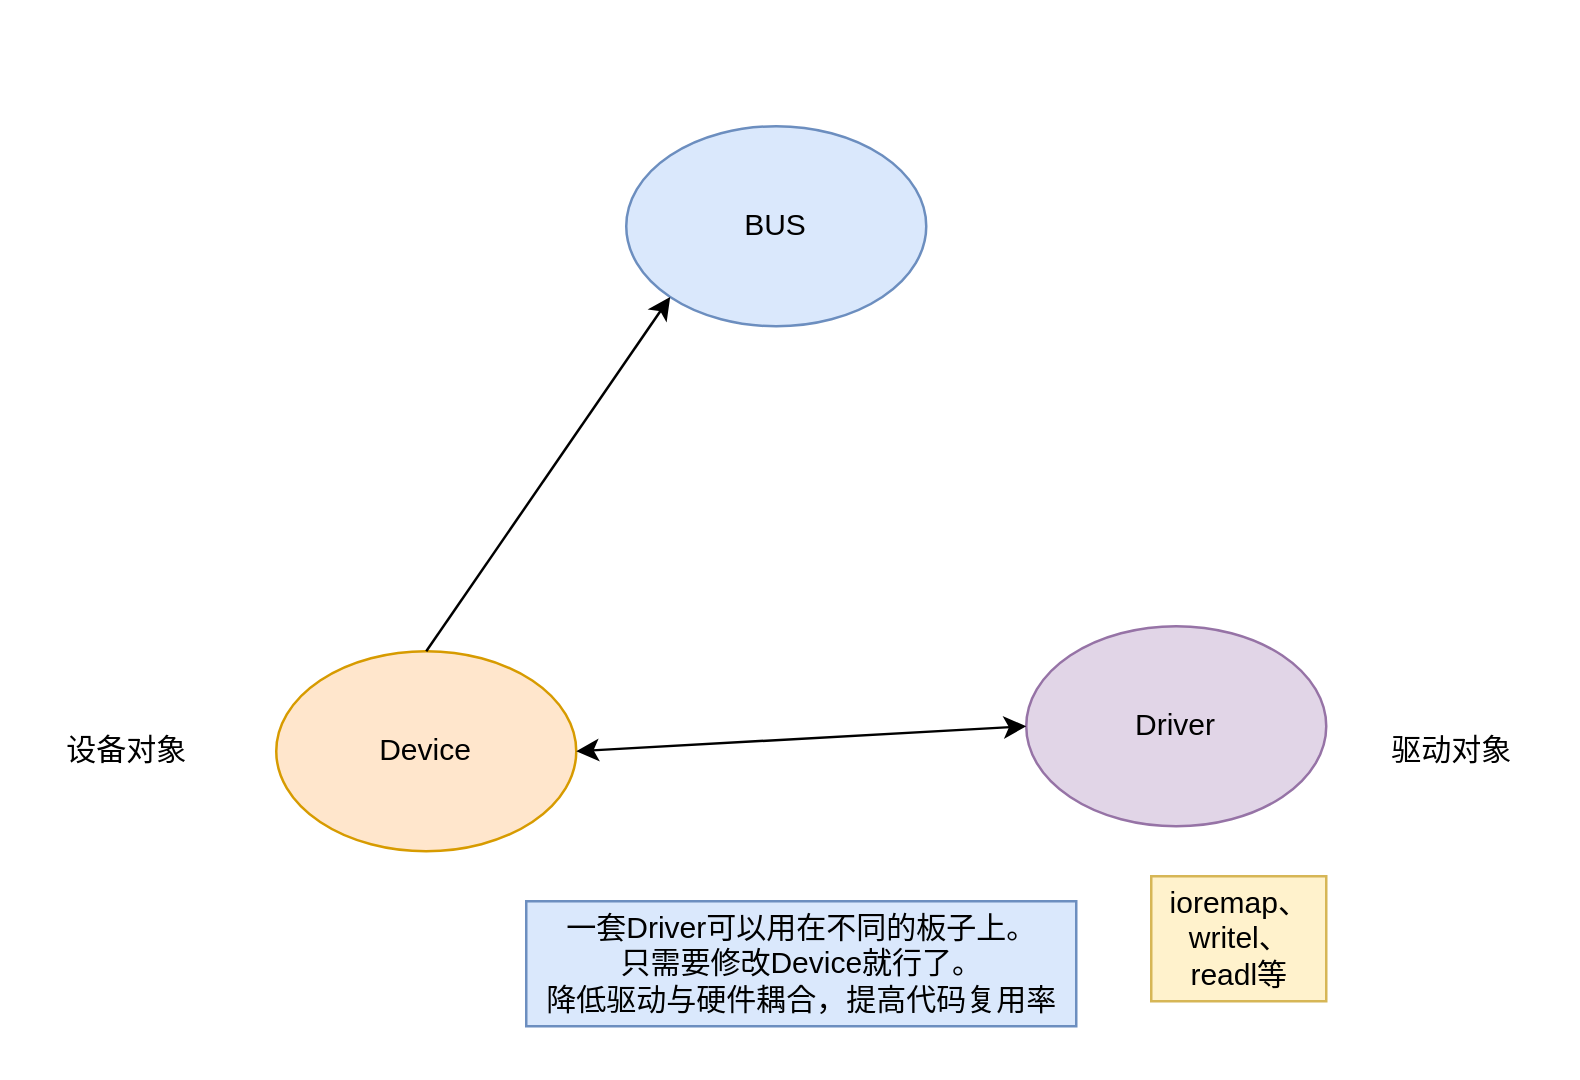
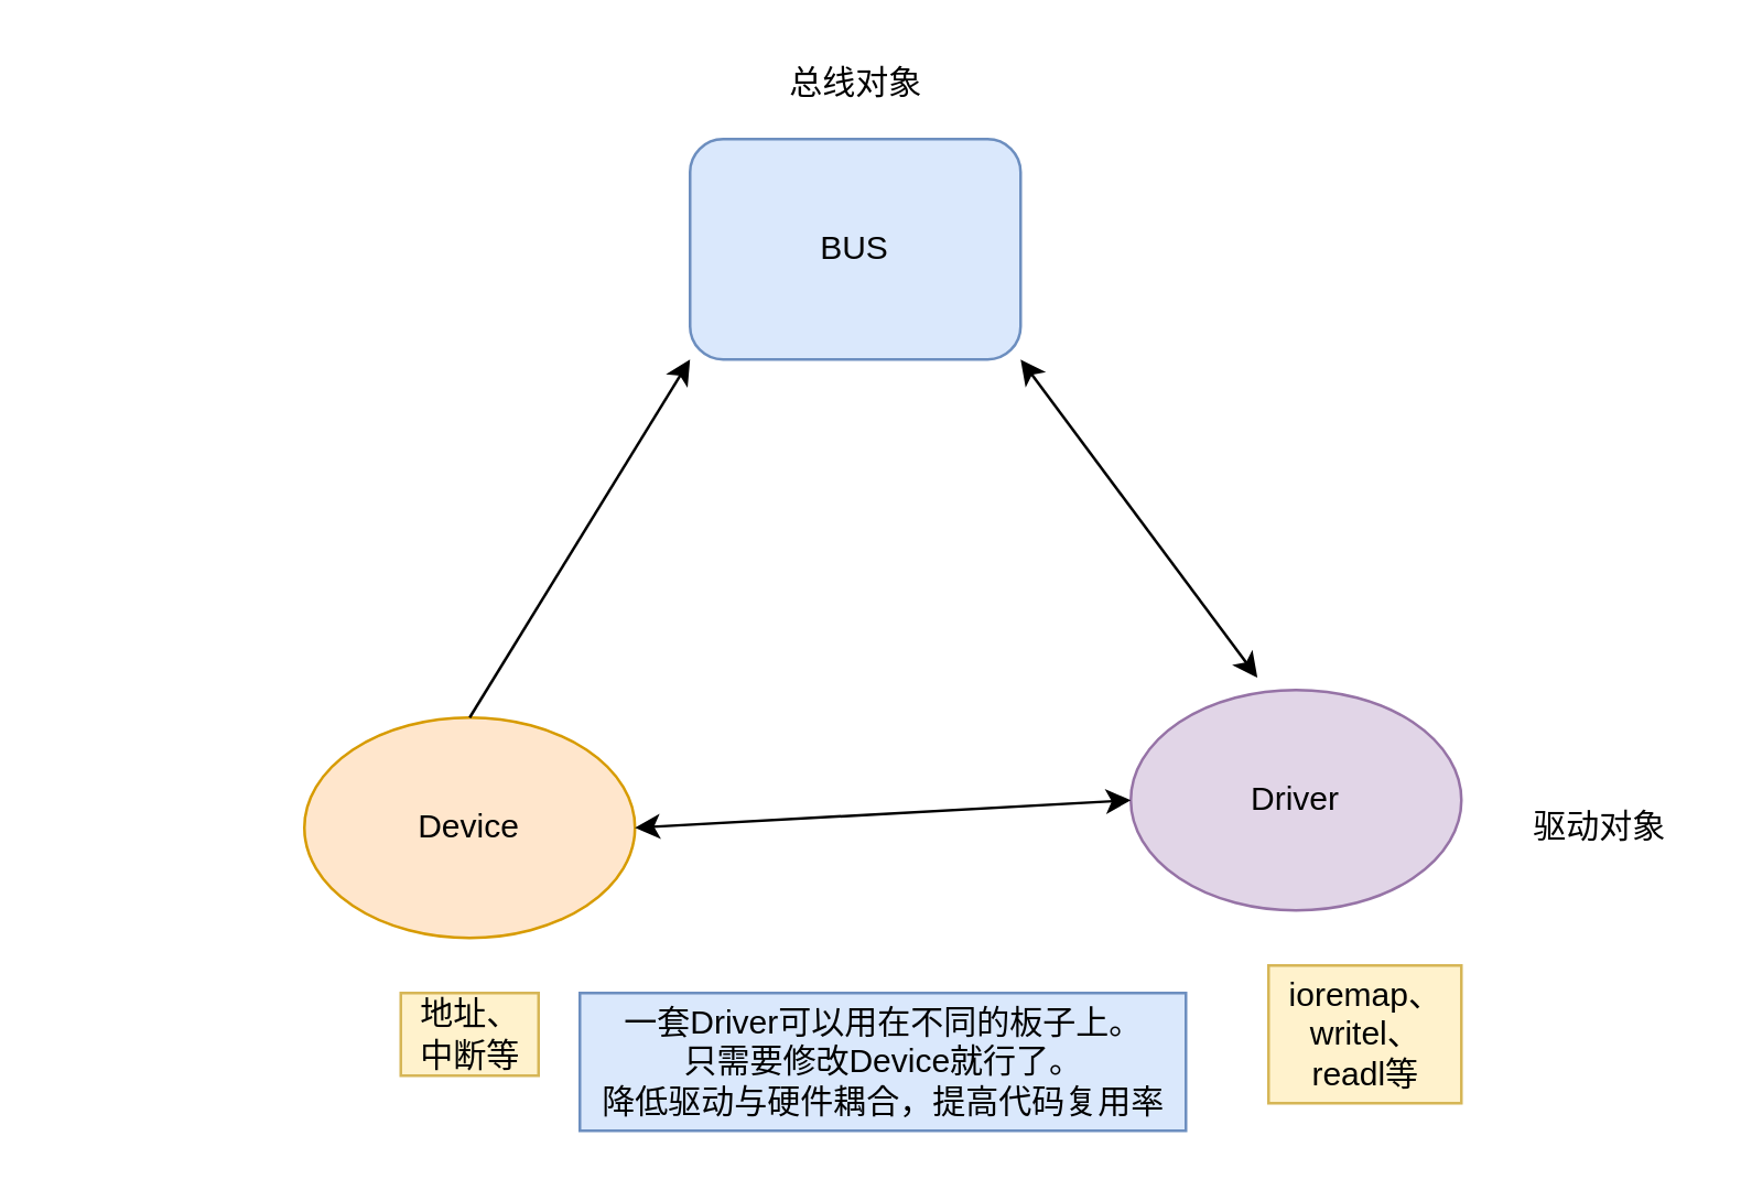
+ <mxCell id="8" value="总线对象" style="text;html=1;align=center;verticalAlign=middle;resizable=0;points=[];autosize=1;" vertex="1" parent="1"><mxGeometry x="280" y="20" width="60" height="20" as="geometry" /></mxCell>
- <mxCell id="2" value="BUS" style="ellipse;whiteSpace=wrap;html=1;fillColor=#dae8fc;strokeColor=#6c8ebf;" vertex="1" parent="1"><mxGeometry x="250" y="50" width="120" height="80" as="geometry" /></mxCell>
+ <mxCell id="2" value="BUS" style="whiteSpace=wrap;html=1;fillColor=#dae8fc;strokeColor=#6c8ebf;rounded=1;" vertex="1" parent="1"><mxGeometry x="250" y="50" width="120" height="80" as="geometry" /></mxCell>
+ <mxCell id="7" value="" style="endArrow=classic;startArrow=classic;html=1;entryX=1;entryY=1;entryDx=0;entryDy=0;exitX=0.383;exitY=-0.056;exitDx=0;exitDy=0;exitPerimeter=0;" edge="1" parent="1" source="4" target="2"><mxGeometry width="50" height="50" relative="1" as="geometry"><mxPoint x="440" y="240" as="sourcePoint" /><mxPoint x="490" y="190" as="targetPoint" /></mxGeometry></mxCell>
- <mxCell id="9" value="设备对象" style="text;html=1;align=center;verticalAlign=middle;resizable=0;points=[];autosize=1;" vertex="1" parent="1"><mxGeometry x="20" y="290" width="60" height="20" as="geometry" /></mxCell>
+ <mxCell id="11" value="地址、&lt;br&gt;中断等" style="text;html=1;align=center;verticalAlign=middle;resizable=0;points=[];autosize=1;fillColor=#fff2cc;strokeColor=#d6b656;" vertex="1" parent="1"><mxGeometry x="145" y="360" width="50" height="30" as="geometry" /></mxCell>
